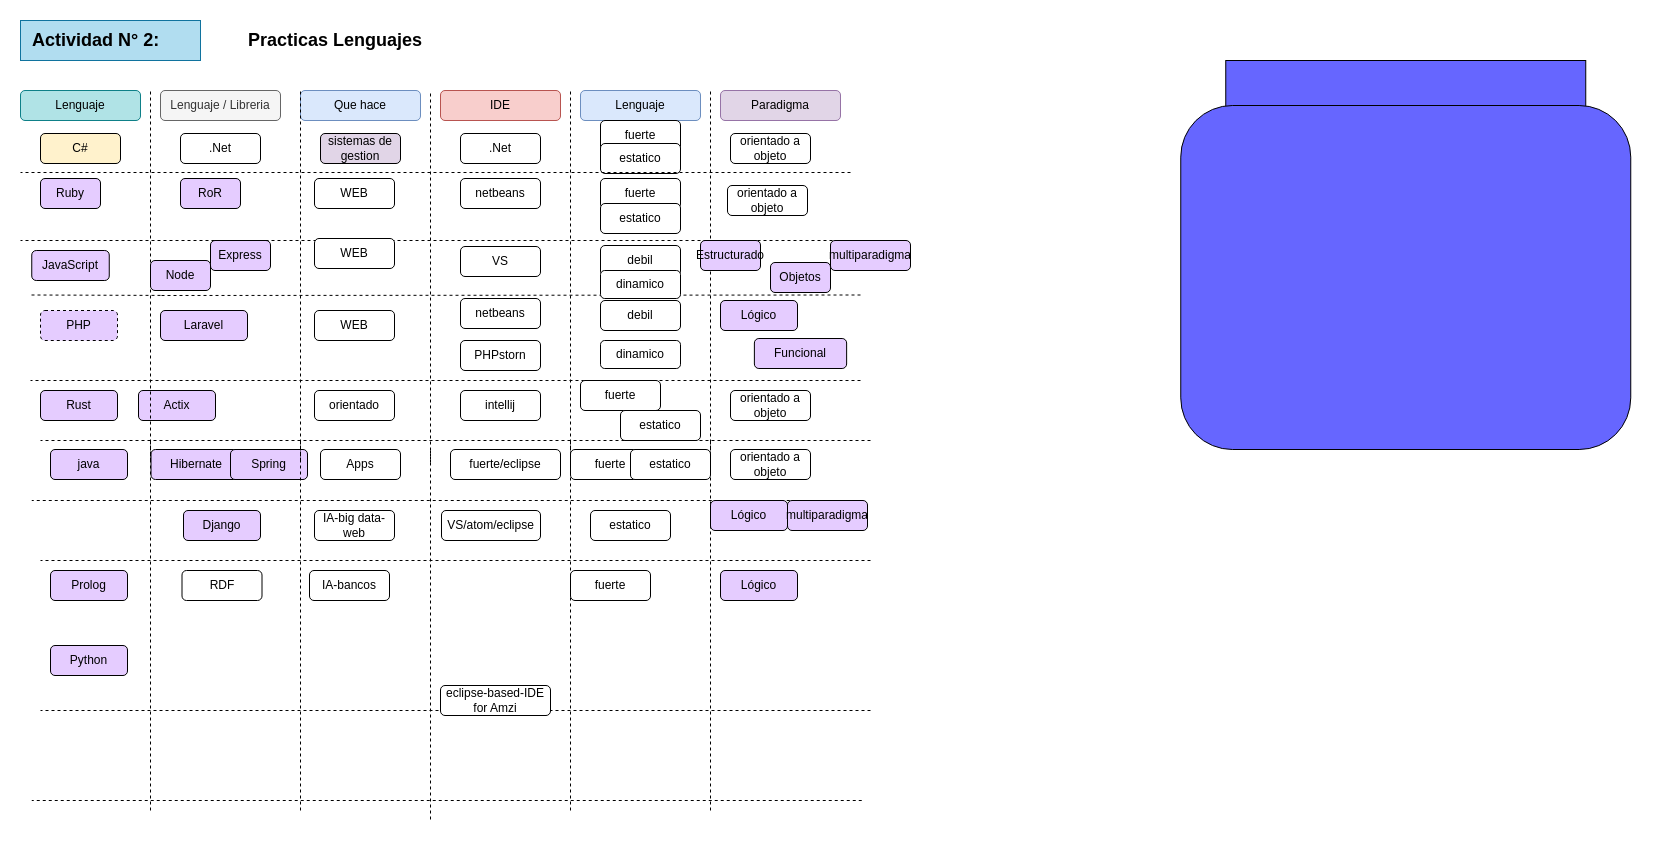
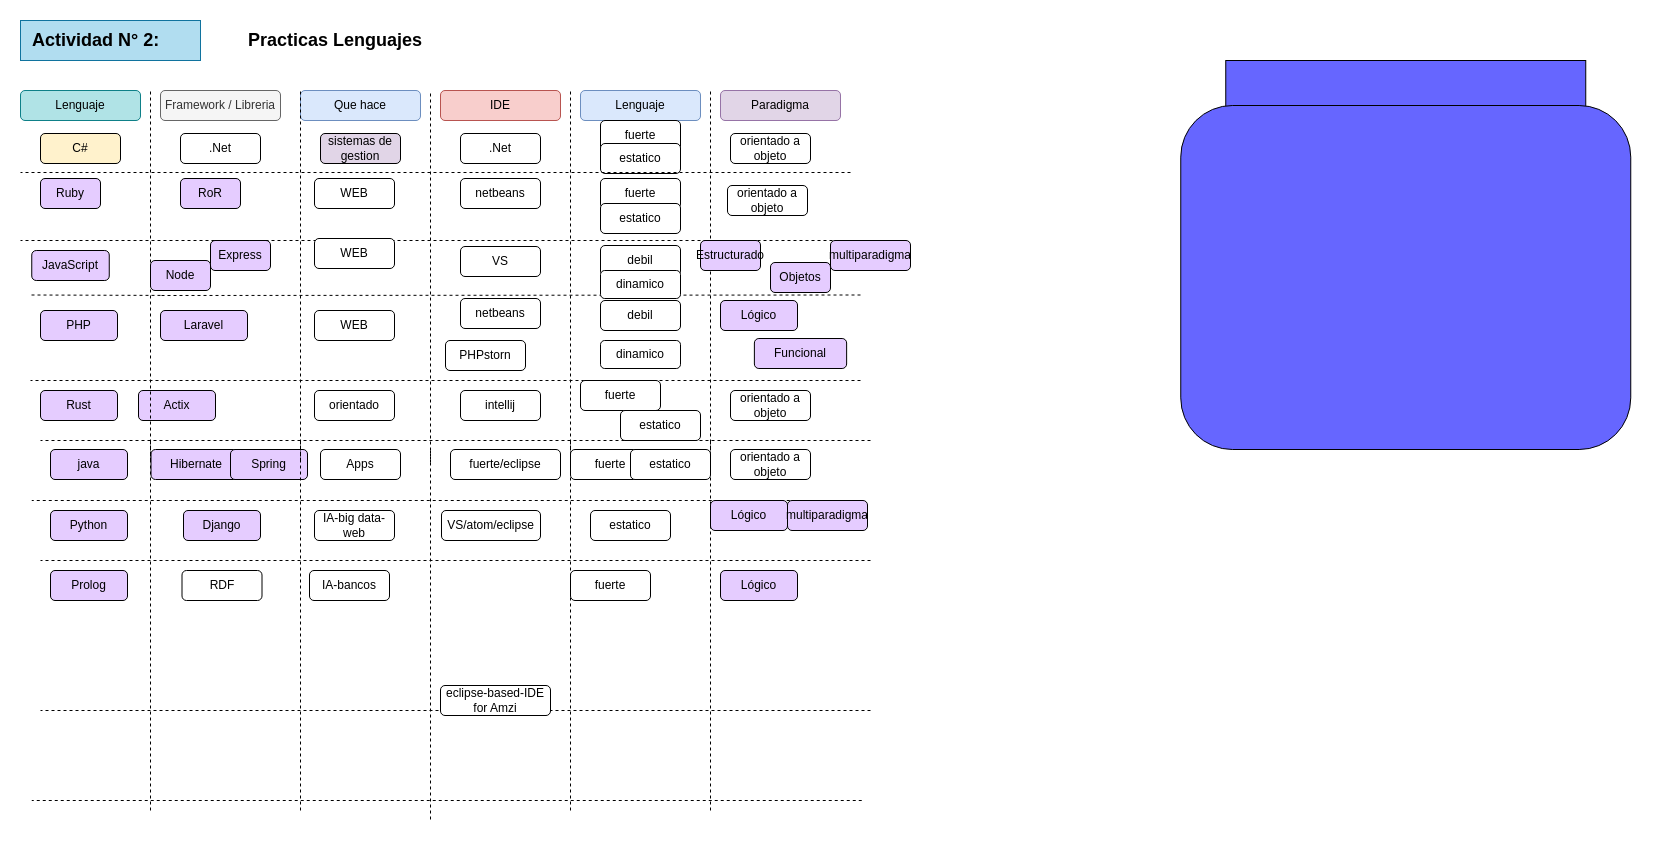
- <mxCell id="20" value="Lenguaje / Libreria" style="rounded=1;whiteSpace=wrap;html=1;fillColor=#f5f5f5;strokeColor=#666666;fontColor=#333333;" parent="1" vertex="1"><mxGeometry x="160" y="90" width="120" height="30" as="geometry" /></mxCell>
+ <mxCell id="20" value="Framework / Libreria" style="rounded=1;whiteSpace=wrap;html=1;fillColor=#f5f5f5;strokeColor=#666666;fontColor=#333333;" parent="1" vertex="1"><mxGeometry x="160" y="90" width="120" height="30" as="geometry" /></mxCell>
- <mxCell id="11" value="PHP" style="rounded=1;whiteSpace=wrap;html=1;fillColor=#E5CCFF;dashed=1;" parent="1" vertex="1"><mxGeometry x="40" y="310" width="77" height="30" as="geometry" /></mxCell>
+ <mxCell id="11" value="PHP" style="rounded=1;whiteSpace=wrap;html=1;fillColor=#E5CCFF;" parent="1" vertex="1"><mxGeometry x="40" y="310" width="77" height="30" as="geometry" /></mxCell>
- <mxCell id="59" value="&lt;font style=&quot;vertical-align: inherit&quot;&gt;&lt;font style=&quot;vertical-align: inherit&quot;&gt;PHPstorn&lt;/font&gt;&lt;/font&gt;" style="rounded=1;whiteSpace=wrap;html=1;" vertex="1" parent="1"><mxGeometry x="460" y="340" width="80" height="30" as="geometry" /></mxCell>
+ <mxCell id="59" value="&lt;font style=&quot;vertical-align: inherit&quot;&gt;&lt;font style=&quot;vertical-align: inherit&quot;&gt;PHPstorn&lt;/font&gt;&lt;/font&gt;" style="rounded=1;whiteSpace=wrap;html=1;" vertex="1" parent="1"><mxGeometry x="445" y="340" width="80" height="30" as="geometry" /></mxCell>
- <mxCell id="83" value="&lt;font style=&quot;vertical-align: inherit&quot;&gt;&lt;font style=&quot;vertical-align: inherit&quot;&gt;Python&lt;/font&gt;&lt;/font&gt;" style="rounded=1;whiteSpace=wrap;html=1;fillColor=#E5CCFF;" vertex="1" parent="1"><mxGeometry x="50" y="645" width="77" height="30" as="geometry" /></mxCell>
+ <mxCell id="83" value="&lt;font style=&quot;vertical-align: inherit&quot;&gt;&lt;font style=&quot;vertical-align: inherit&quot;&gt;Python&lt;/font&gt;&lt;/font&gt;" style="rounded=1;whiteSpace=wrap;html=1;fillColor=#E5CCFF;" vertex="1" parent="1"><mxGeometry x="50" y="510" width="77" height="30" as="geometry" /></mxCell>
